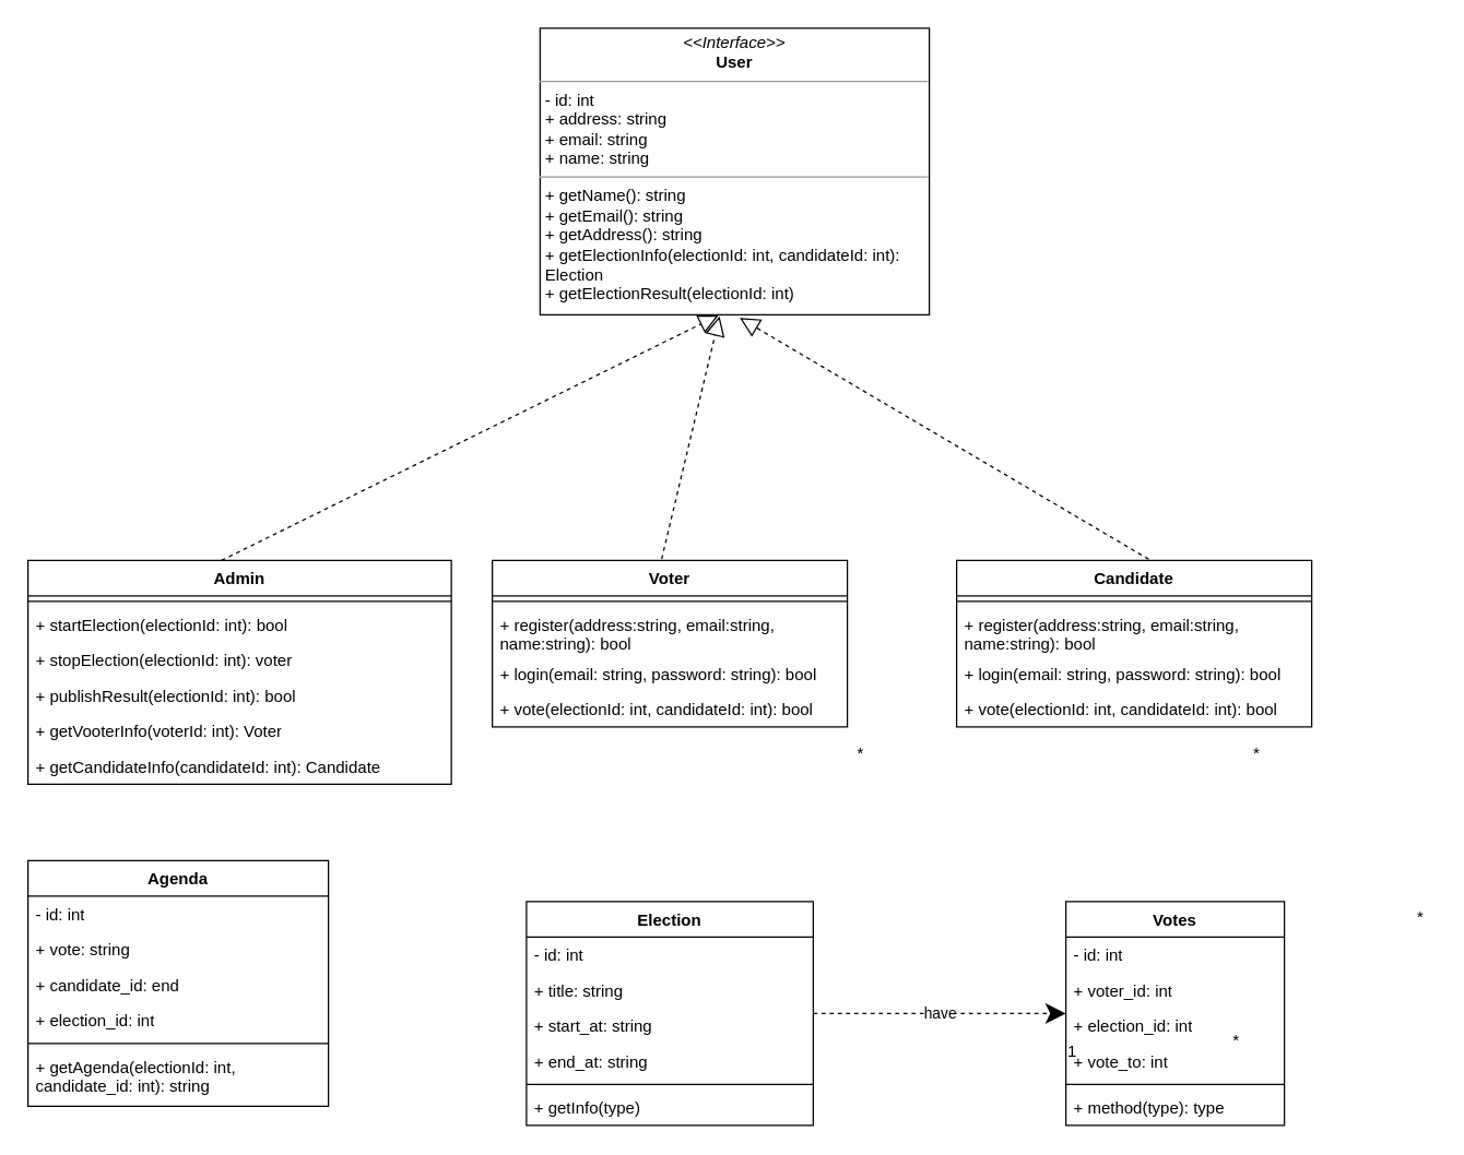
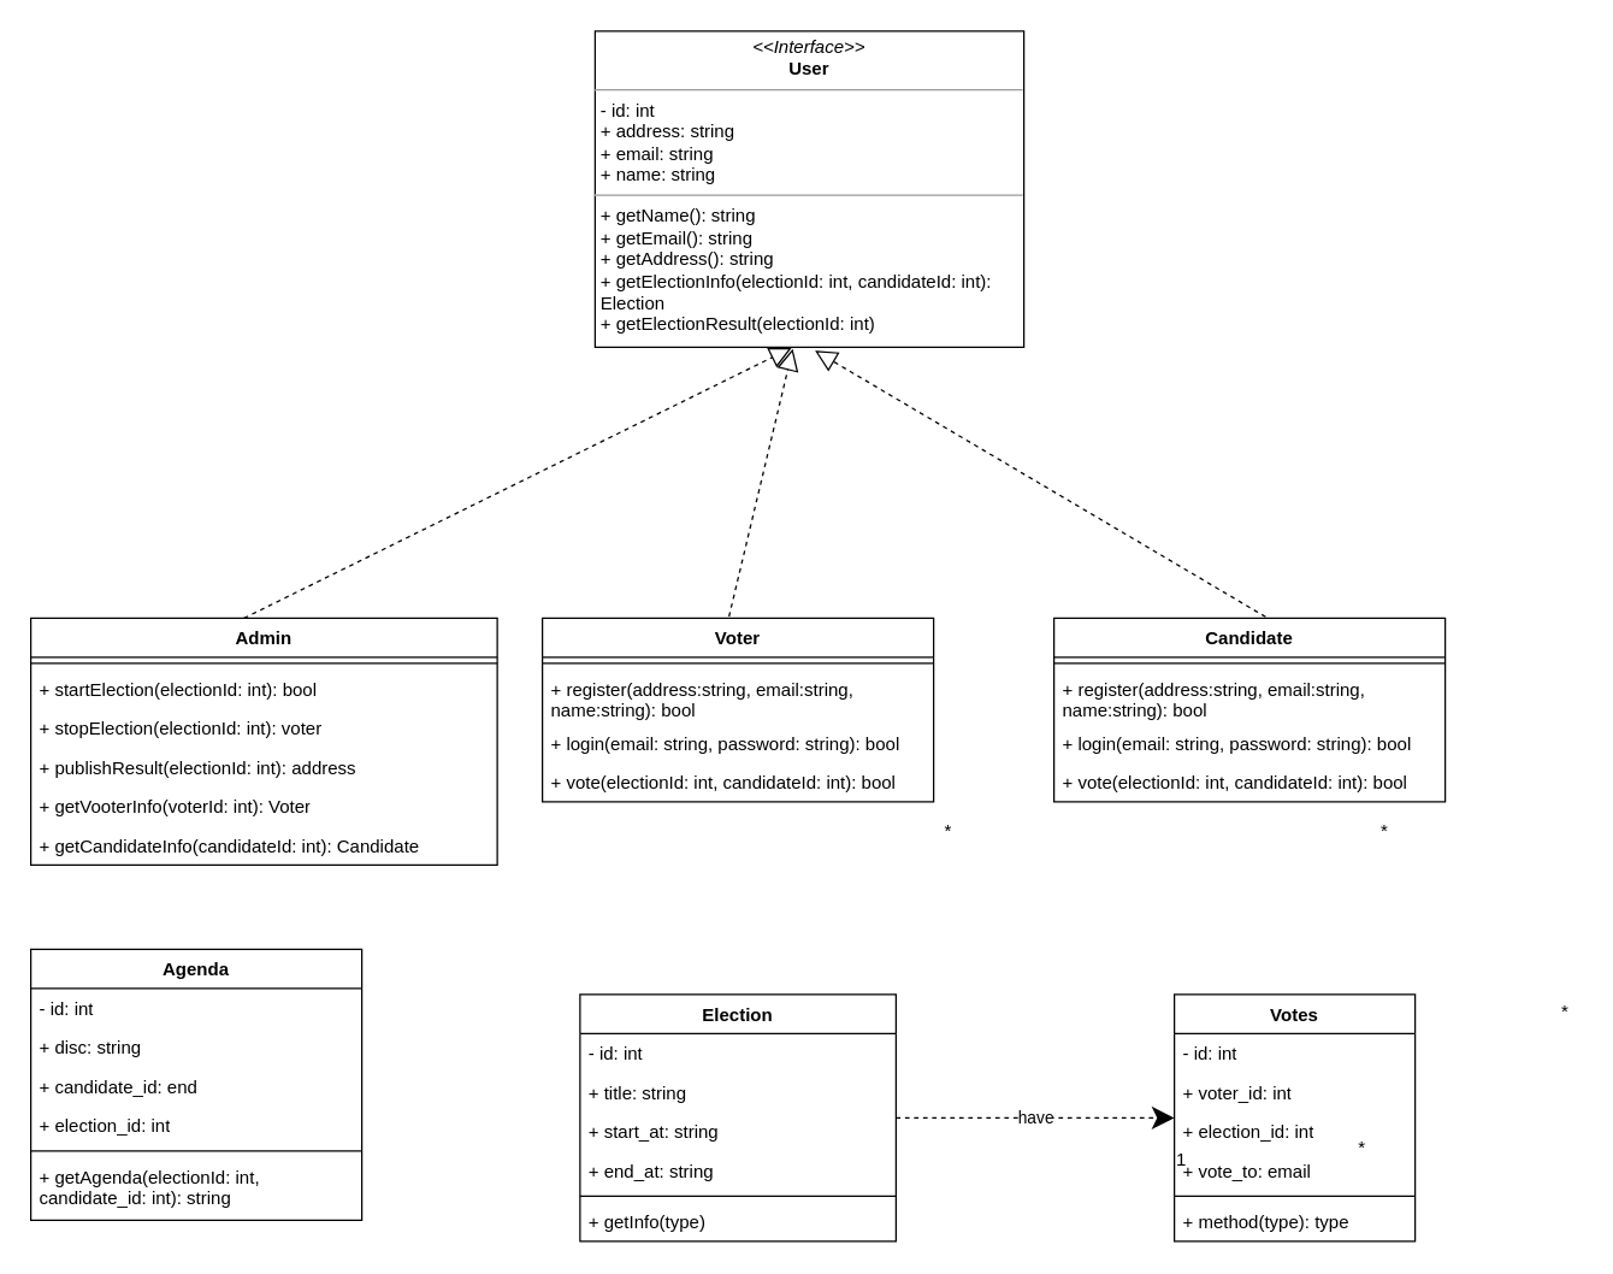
- <mxCell id="6" value="+ publishResult(electionId: int): bool" style="text;strokeColor=none;fillColor=none;align=left;verticalAlign=top;spacingLeft=4;spacingRight=4;overflow=hidden;rotatable=0;points=[[0,0.5],[1,0.5]];portConstraint=eastwest;whiteSpace=wrap;html=1;" vertex="1" parent="2"><mxGeometry y="86" width="310" height="26" as="geometry" /></mxCell>
+ <mxCell id="6" value="+ publishResult(electionId: int): address" style="text;strokeColor=none;fillColor=none;align=left;verticalAlign=top;spacingLeft=4;spacingRight=4;overflow=hidden;rotatable=0;points=[[0,0.5],[1,0.5]];portConstraint=eastwest;whiteSpace=wrap;html=1;" vertex="1" parent="2"><mxGeometry y="86" width="310" height="26" as="geometry" /></mxCell>
- <mxCell id="25" value="+ vote: string" style="text;strokeColor=none;fillColor=none;align=left;verticalAlign=top;spacingLeft=4;spacingRight=4;overflow=hidden;rotatable=0;points=[[0,0.5],[1,0.5]];portConstraint=eastwest;whiteSpace=wrap;html=1;" vertex="1" parent="23"><mxGeometry y="52" width="220" height="26" as="geometry" /></mxCell>
+ <mxCell id="25" value="+ disc: string" style="text;strokeColor=none;fillColor=none;align=left;verticalAlign=top;spacingLeft=4;spacingRight=4;overflow=hidden;rotatable=0;points=[[0,0.5],[1,0.5]];portConstraint=eastwest;whiteSpace=wrap;html=1;" vertex="1" parent="23"><mxGeometry y="52" width="220" height="26" as="geometry" /></mxCell>
- <mxCell id="44" value="+ vote_to: int" style="text;strokeColor=none;fillColor=none;align=left;verticalAlign=top;spacingLeft=4;spacingRight=4;overflow=hidden;rotatable=0;points=[[0,0.5],[1,0.5]];portConstraint=eastwest;whiteSpace=wrap;html=1;" vertex="1" parent="40"><mxGeometry y="104" width="160" height="26" as="geometry" /></mxCell>
+ <mxCell id="44" value="+ vote_to: email" style="text;strokeColor=none;fillColor=none;align=left;verticalAlign=top;spacingLeft=4;spacingRight=4;overflow=hidden;rotatable=0;points=[[0,0.5],[1,0.5]];portConstraint=eastwest;whiteSpace=wrap;html=1;" vertex="1" parent="40"><mxGeometry y="104" width="160" height="26" as="geometry" /></mxCell>
